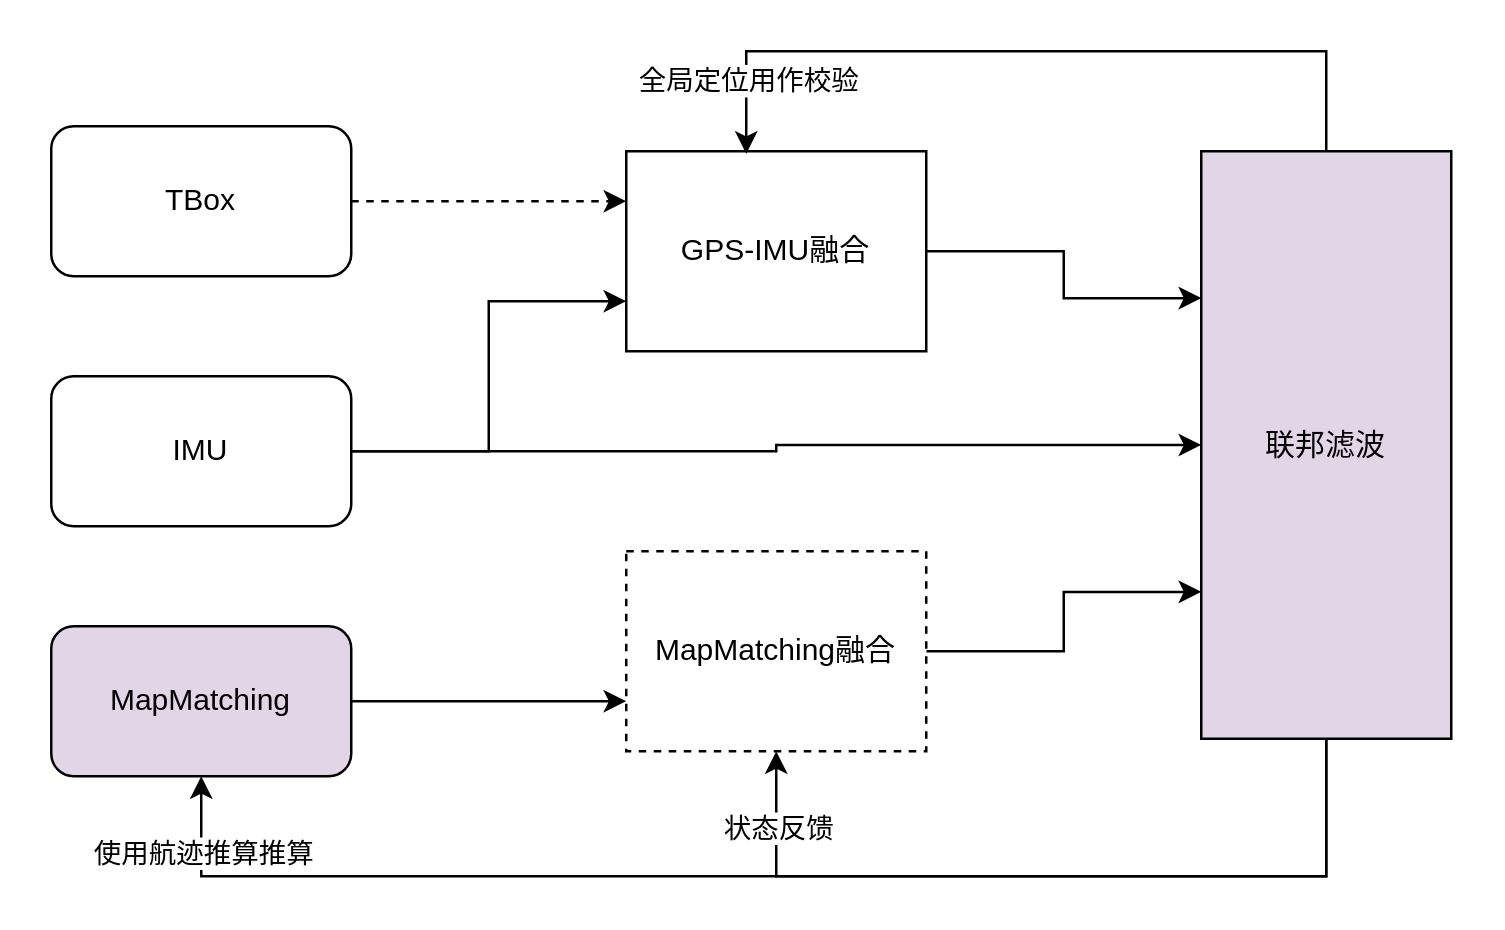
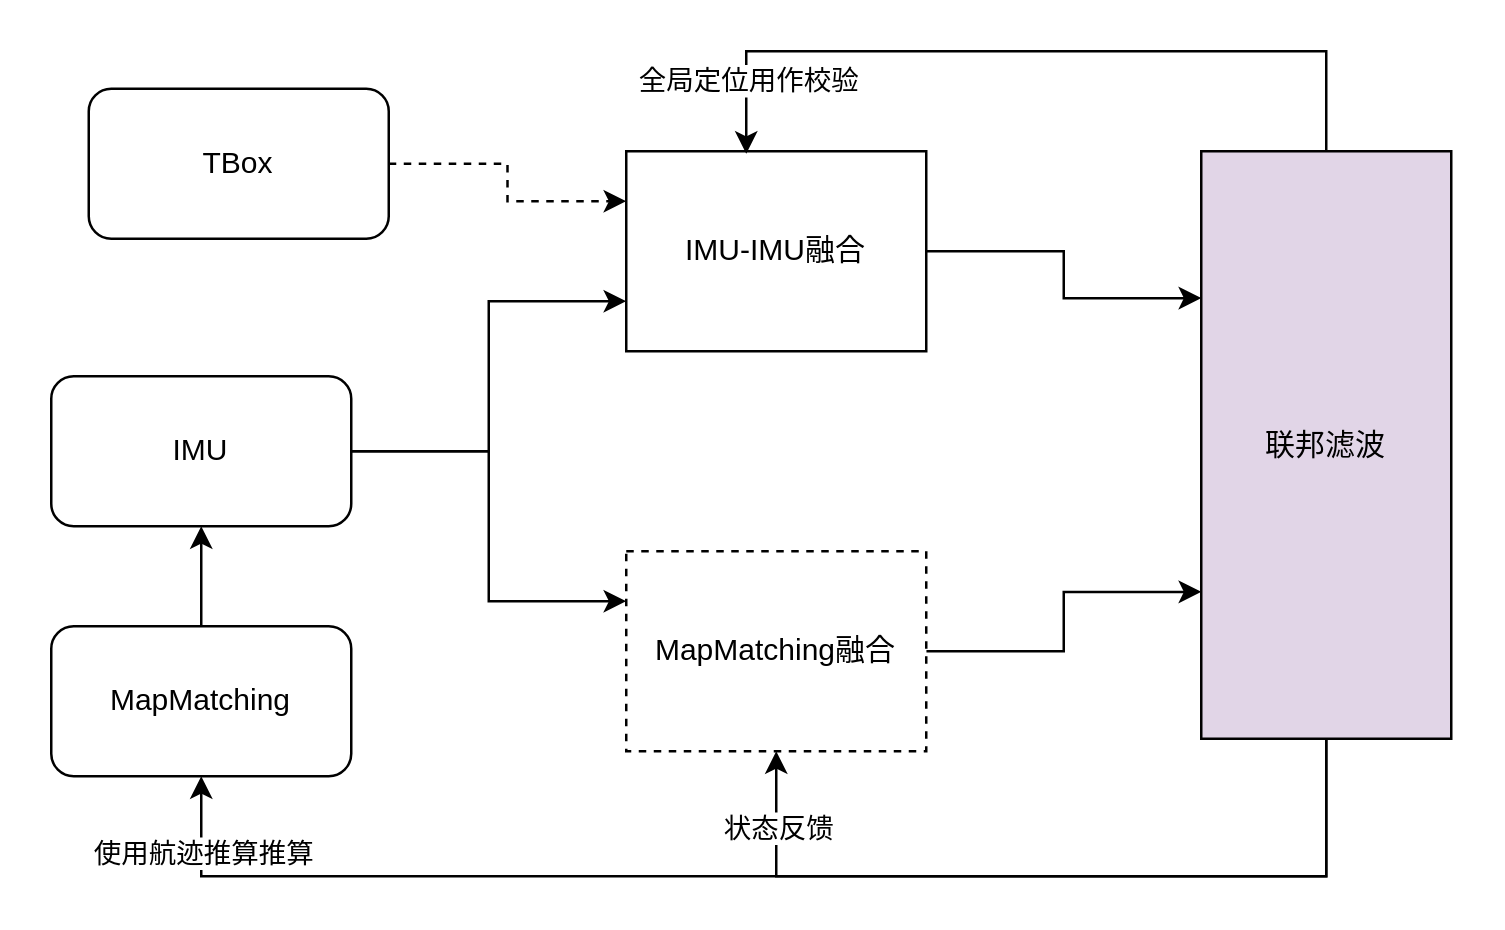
- <mxCell id="12" value="TBox" style="rounded=1;whiteSpace=wrap;html=1;" vertex="1" parent="1"><mxGeometry x="20" y="50" width="120" height="60" as="geometry" /></mxCell>
+ <mxCell id="12" value="TBox" style="rounded=1;whiteSpace=wrap;html=1;" vertex="1" parent="1"><mxGeometry x="35" y="35" width="120" height="60" as="geometry" /></mxCell>
- <mxCell id="3" value="GPS-IMU融合" style="rounded=0;whiteSpace=wrap;html=1;" vertex="1" parent="1"><mxGeometry x="250" y="60" width="120" height="80" as="geometry" /></mxCell>
+ <mxCell id="3" value="IMU-IMU融合" style="rounded=0;whiteSpace=wrap;html=1;" vertex="1" parent="1"><mxGeometry x="250" y="60" width="120" height="80" as="geometry" /></mxCell>
- <mxCell id="14" style="edgeStyle=orthogonalEdgeStyle;rounded=0;orthogonalLoop=1;jettySize=auto;html=1;" edge="1" parent="1" source="15" target="10"><mxGeometry relative="1" as="geometry" /></mxCell>
+ <mxCell id="14" style="edgeStyle=orthogonalEdgeStyle;rounded=0;orthogonalLoop=1;jettySize=auto;html=1;entryX=0;entryY=0.25;entryDx=0;entryDy=0;" edge="1" parent="1" source="15" target="19"><mxGeometry relative="1" as="geometry" /></mxCell>
- <mxCell id="17" value="MapMatching" style="rounded=1;whiteSpace=wrap;html=1;fillColor=#e1d5e7;" vertex="1" parent="1"><mxGeometry x="20" y="250" width="120" height="60" as="geometry" /></mxCell>
+ <mxCell id="17" value="MapMatching" style="rounded=1;whiteSpace=wrap;html=1;" vertex="1" parent="1"><mxGeometry x="20" y="250" width="120" height="60" as="geometry" /></mxCell>
- <mxCell id="16" style="edgeStyle=orthogonalEdgeStyle;rounded=0;orthogonalLoop=1;jettySize=auto;html=1;entryX=0;entryY=0.75;entryDx=0;entryDy=0;" edge="1" parent="1" source="17" target="19"><mxGeometry relative="1" as="geometry" /></mxCell>
+ <mxCell id="16" style="edgeStyle=orthogonalEdgeStyle;rounded=0;orthogonalLoop=1;jettySize=auto;html=1;" edge="1" parent="1" source="17" target="15"><mxGeometry relative="1" as="geometry" /></mxCell>
